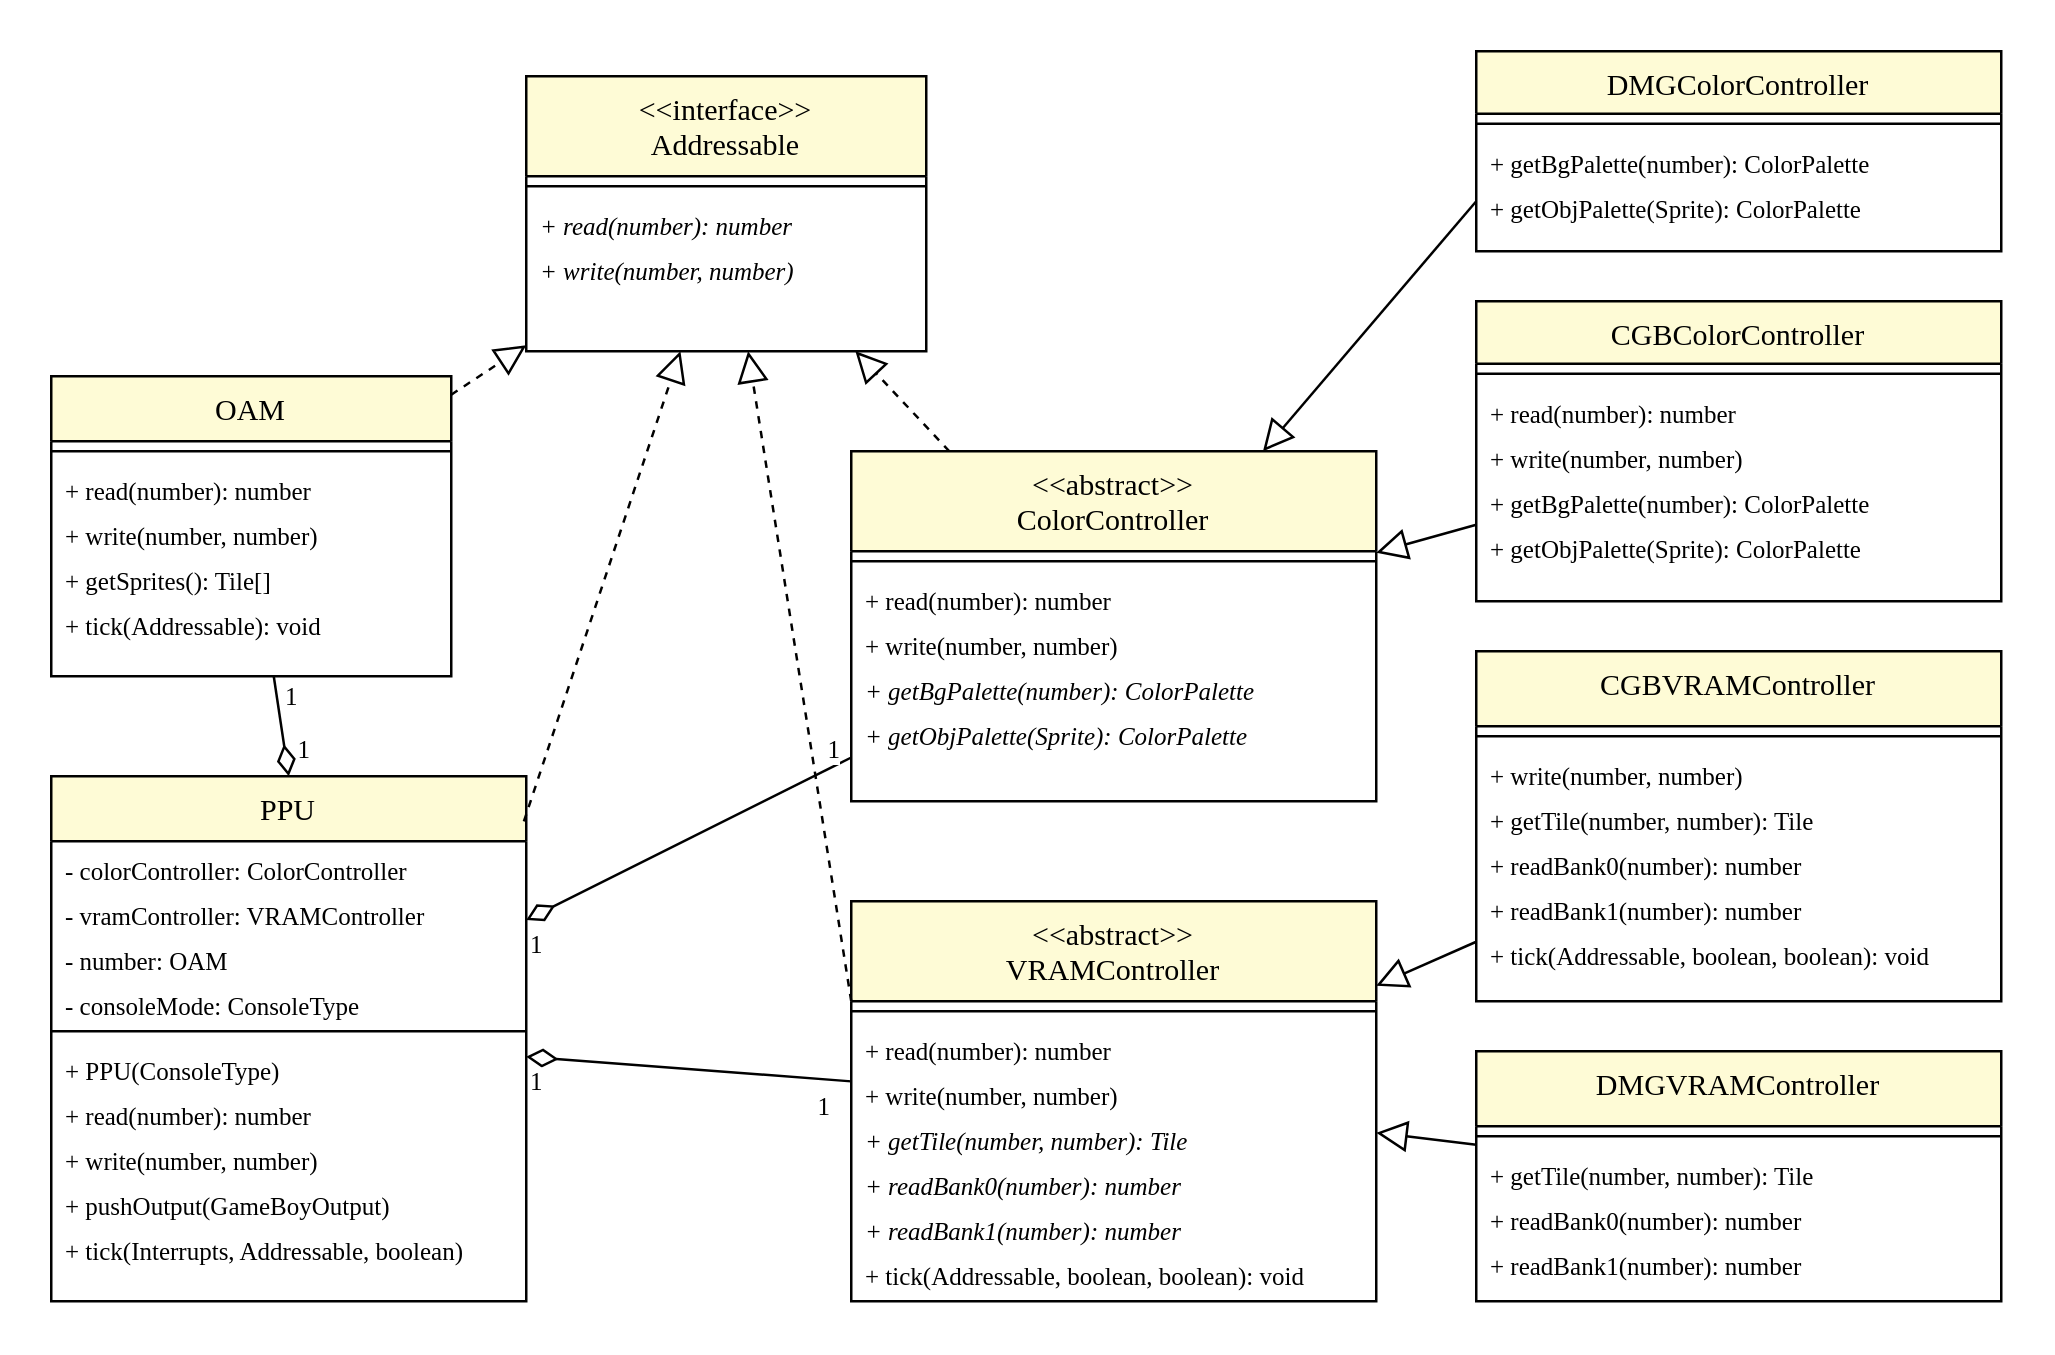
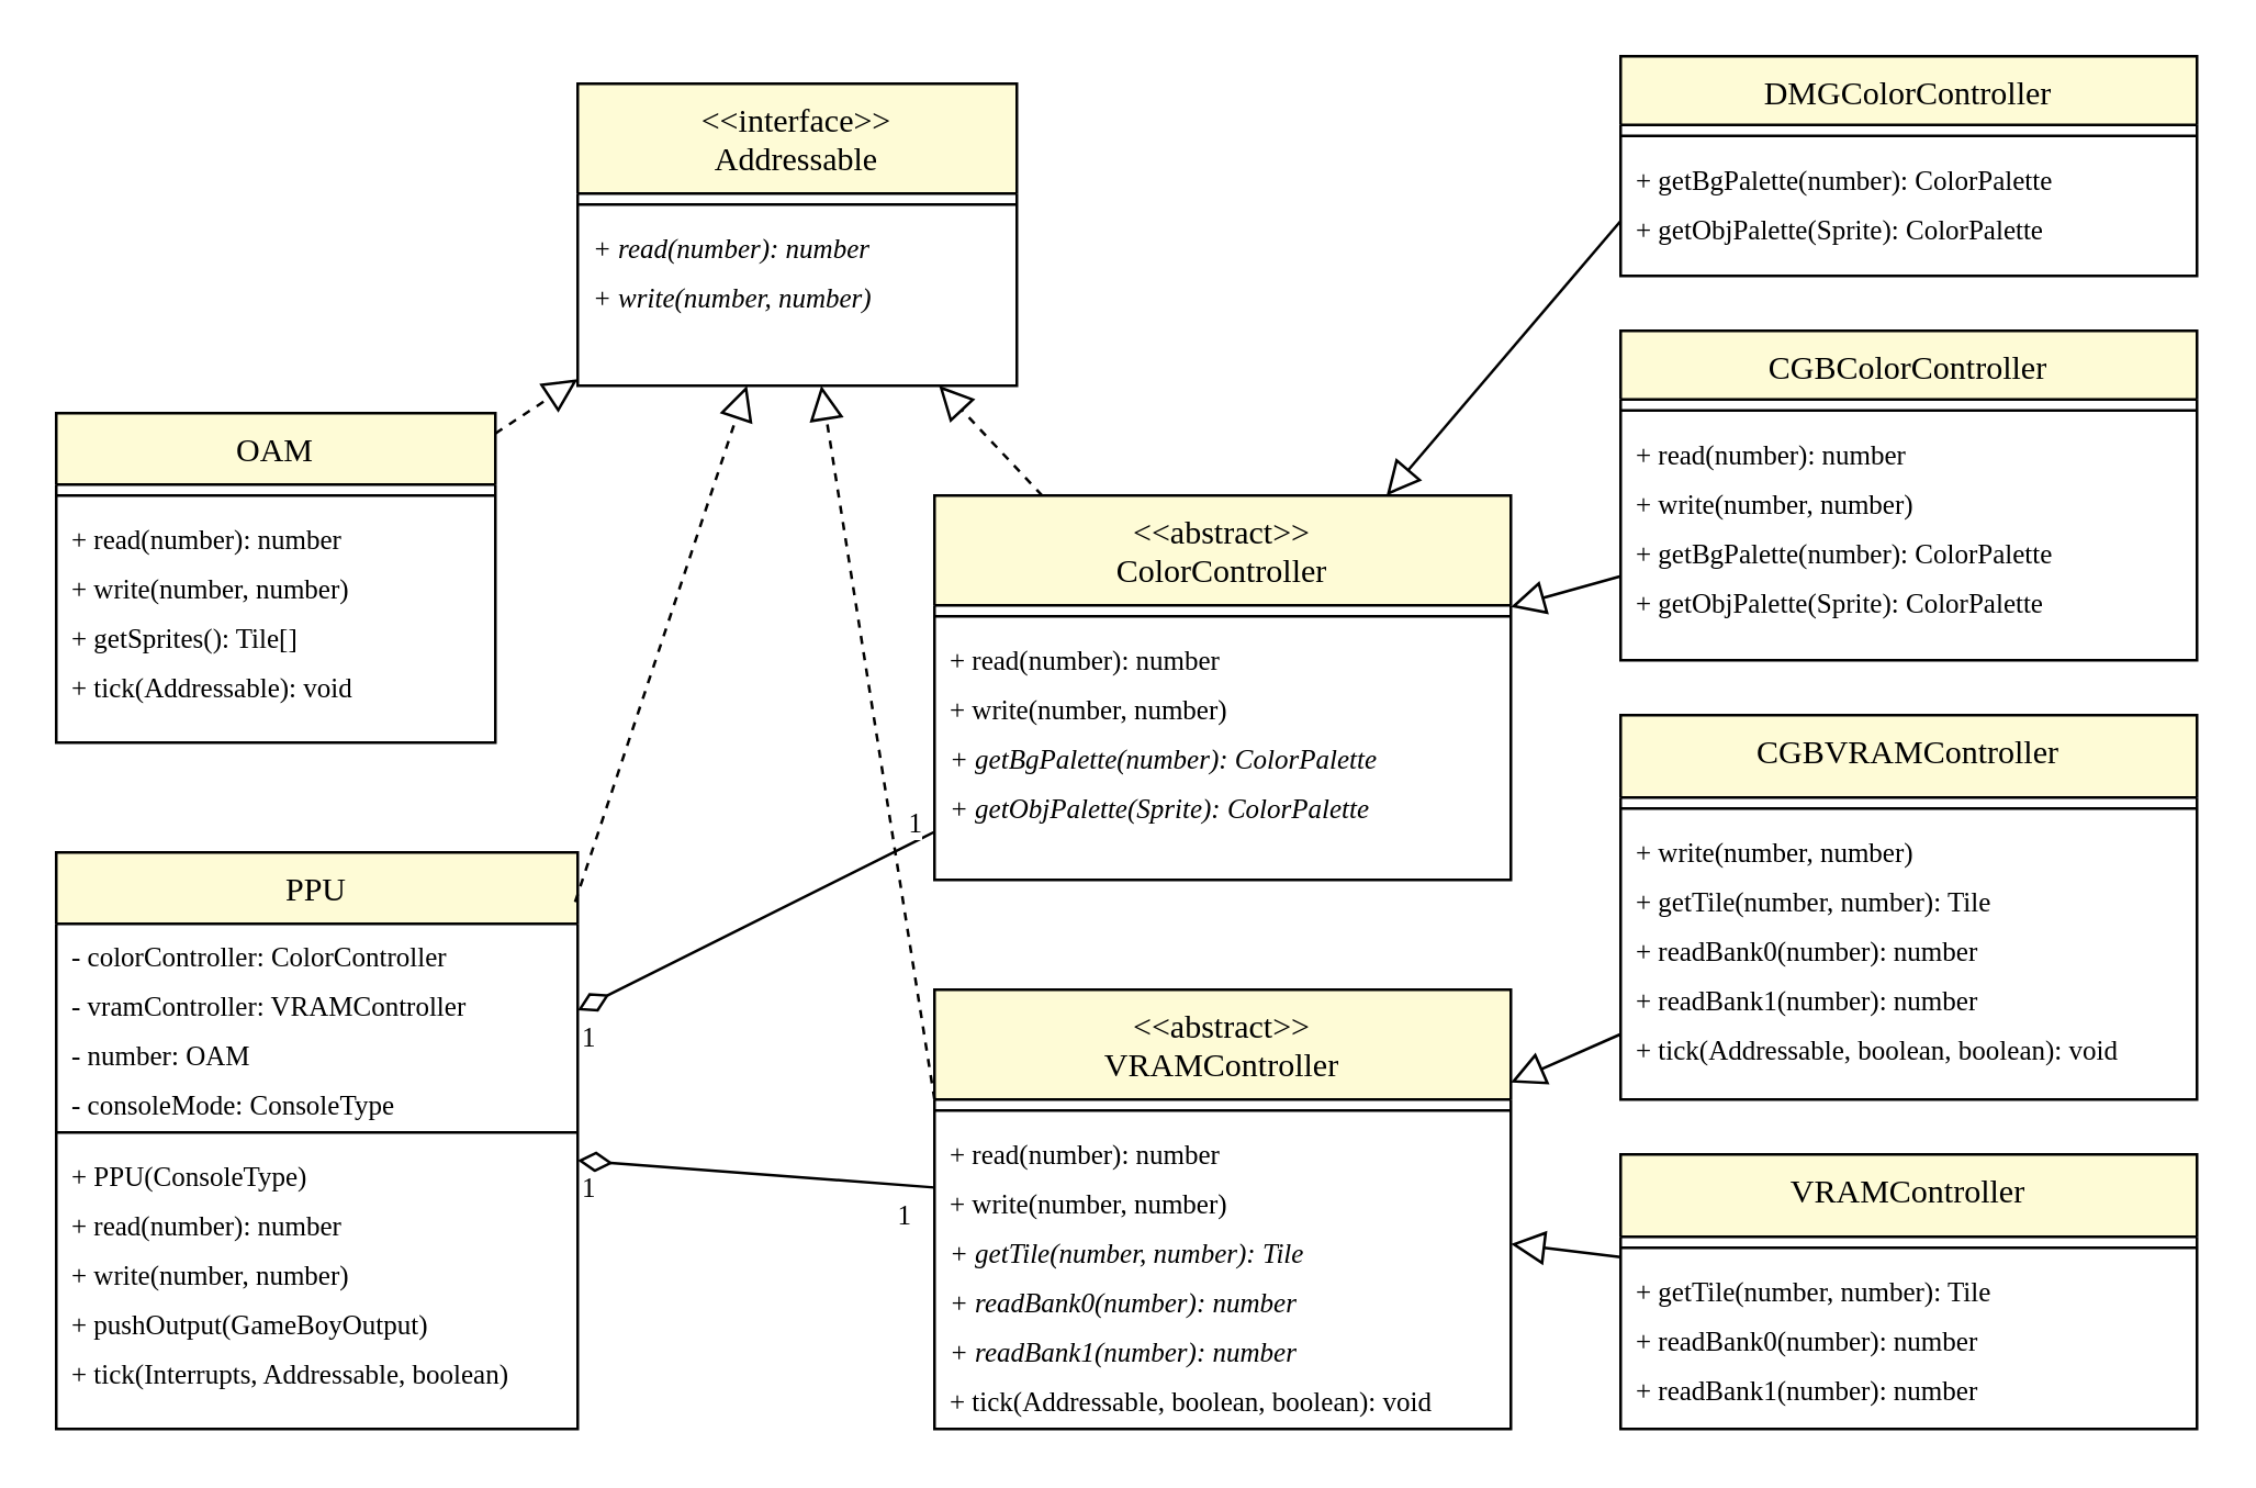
- <mxCell id="6" style="rounded=0;orthogonalLoop=1;jettySize=auto;html=1;exitX=0.5;exitY=0;exitDx=0;exitDy=0;fontSize=10;endArrow=none;endFill=0;endSize=10;startArrow=diamondThin;startFill=0;startSize=10;fontFamily=CMU Serif;" parent="1" source="9" target="36" edge="1"><mxGeometry relative="1" as="geometry" /></mxCell>
- <mxCell id="7" value="1" style="edgeLabel;html=1;align=center;verticalAlign=middle;resizable=0;points=[];fontSize=10;fontFamily=CMU Serif;" parent="6" vertex="1" connectable="0"><mxGeometry x="-0.944" y="1" relative="1" as="geometry"><mxPoint x="7" y="-11" as="offset" /></mxGeometry></mxCell>
- <mxCell id="8" value="1" style="edgeLabel;html=1;align=center;verticalAlign=middle;resizable=0;points=[];fontSize=10;fontFamily=CMU Serif;" parent="6" vertex="1" connectable="0"><mxGeometry x="0.964" relative="1" as="geometry"><mxPoint x="6" y="7" as="offset" /></mxGeometry></mxCell>
- <mxCell id="57" value="DMGVRAMController" style="swimlane;fontStyle=0;align=center;verticalAlign=top;childLayout=stackLayout;horizontal=1;startSize=30;horizontalStack=0;resizeParent=1;resizeLast=0;collapsible=1;marginBottom=0;rounded=0;shadow=0;strokeWidth=1;fillColor=#FEFBD6;fontFamily=CMU Serif;" parent="1" vertex="1"><mxGeometry x="590" y="420" width="210" height="100" as="geometry"><mxRectangle x="340" y="380" width="170" height="26" as="alternateBounds" /></mxGeometry></mxCell>
+ <mxCell id="57" value="VRAMController" style="swimlane;fontStyle=0;align=center;verticalAlign=top;childLayout=stackLayout;horizontal=1;startSize=30;horizontalStack=0;resizeParent=1;resizeLast=0;collapsible=1;marginBottom=0;rounded=0;shadow=0;strokeWidth=1;fillColor=#FEFBD6;fontFamily=CMU Serif;" parent="1" vertex="1"><mxGeometry x="590" y="420" width="210" height="100" as="geometry"><mxRectangle x="340" y="380" width="170" height="26" as="alternateBounds" /></mxGeometry></mxCell>
